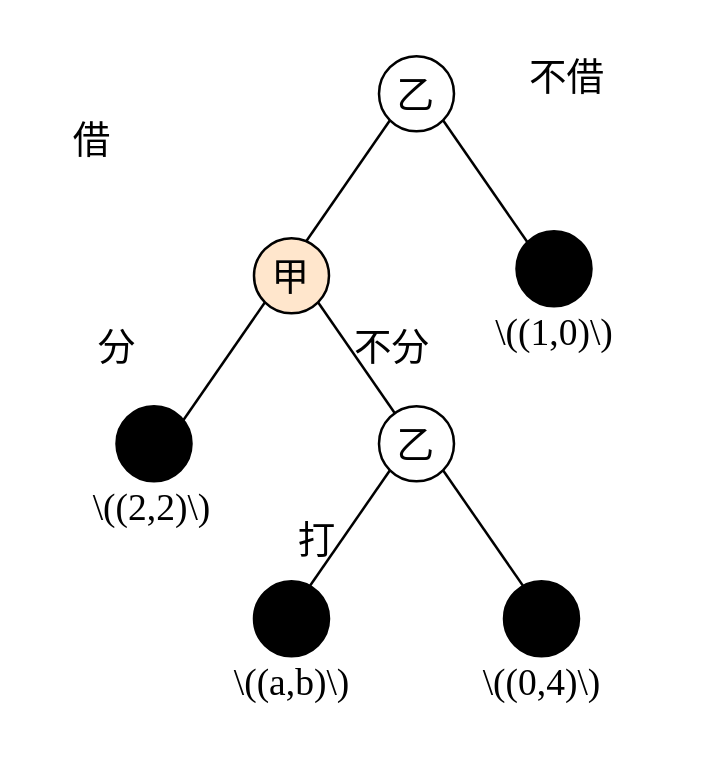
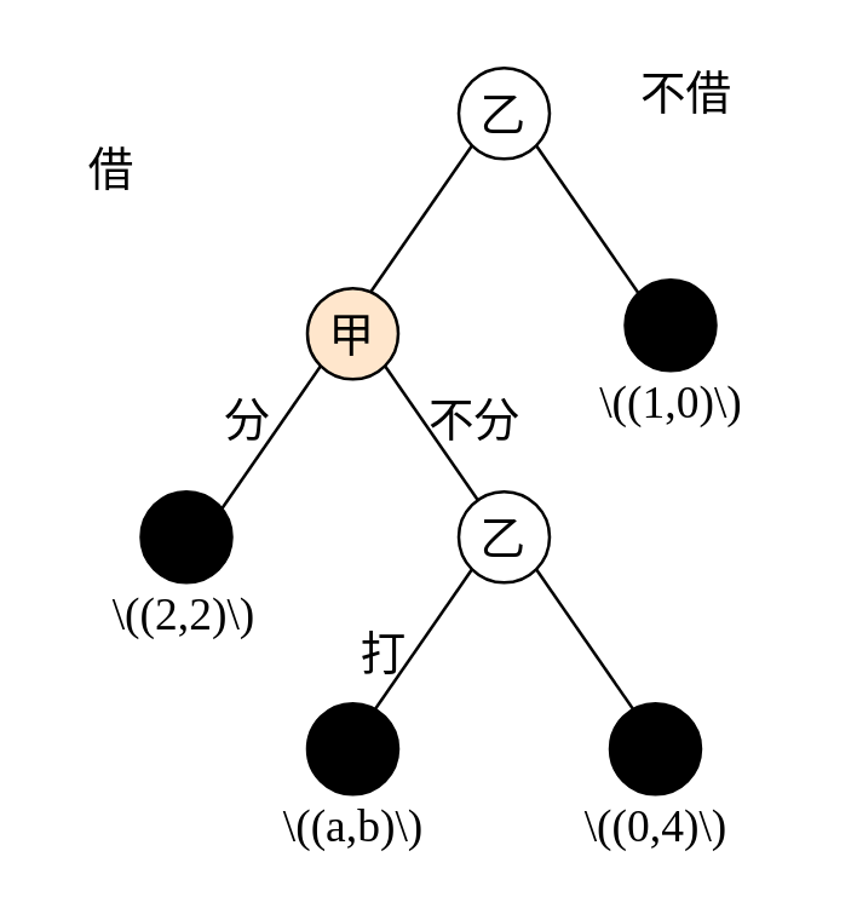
- <mxCell id="11" value="分" style="text;html=1;align=center;verticalAlign=middle;resizable=0;points=[];autosize=1;strokeColor=none;fillColor=none;fontSize=15;fontFamily=宋体;" vertex="1" parent="1"><mxGeometry x="31" y="127.8" width="30" height="20" as="geometry" /></mxCell>
+ <mxCell id="11" value="分" style="text;html=1;align=center;verticalAlign=middle;resizable=0;points=[];autosize=1;strokeColor=none;fillColor=none;fontSize=15;fontFamily=宋体;" vertex="1" parent="1"><mxGeometry x="66" y="127.8" width="30" height="20" as="geometry" /></mxCell>
